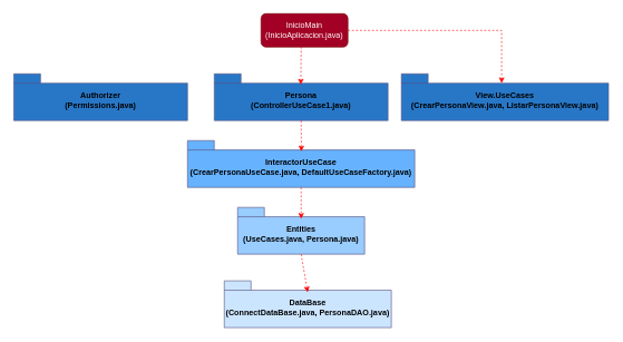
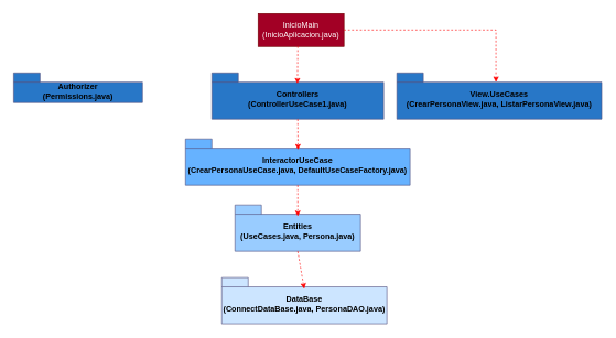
- <mxCell id="2" value="InicioMain&lt;br&gt;(InicioAplicacion.java)" style="html=1;whiteSpace=wrap;fillColor=#a20025;strokeColor=#6F0000;fontColor=#ffffff;rounded=1;" vertex="1" parent="1"><mxGeometry x="390" y="20" width="130" height="50" as="geometry" /></mxCell>
+ <mxCell id="2" value="InicioMain&lt;br&gt;(InicioAplicacion.java)" style="html=1;whiteSpace=wrap;fillColor=#a20025;strokeColor=#6F0000;fontColor=#ffffff;" vertex="1" parent="1"><mxGeometry x="390" y="20" width="130" height="50" as="geometry" /></mxCell>
- <mxCell id="7" value="Authorizer&lt;br&gt;(Permissions.java)" style="shape=folder;fontStyle=1;spacingTop=10;tabWidth=40;tabHeight=14;tabPosition=left;html=1;whiteSpace=wrap;fillColor=#2877C7;strokeColor=#56517e;" vertex="1" parent="1"><mxGeometry x="20" y="110" width="260" height="70" as="geometry" /></mxCell>
+ <mxCell id="7" value="Authorizer&lt;br&gt;(Permissions.java)" style="shape=folder;fontStyle=1;spacingTop=10;tabWidth=40;tabHeight=14;tabPosition=left;html=1;whiteSpace=wrap;fillColor=#2877C7;strokeColor=#56517e;" vertex="1" parent="1"><mxGeometry x="20" y="110" width="195" height="45" as="geometry" /></mxCell>
- <mxCell id="3" value="Persona&lt;br&gt;(ControllerUseCase1.java)" style="shape=folder;fontStyle=1;spacingTop=10;tabWidth=40;tabHeight=14;tabPosition=left;html=1;whiteSpace=wrap;fillColor=#2877C7;strokeColor=#56517e;" vertex="1" parent="1"><mxGeometry x="320" y="110" width="260" height="70" as="geometry" /></mxCell>
+ <mxCell id="3" value="Controllers&lt;br&gt;(ControllerUseCase1.java)" style="shape=folder;fontStyle=1;spacingTop=10;tabWidth=40;tabHeight=14;tabPosition=left;html=1;whiteSpace=wrap;fillColor=#2877C7;strokeColor=#56517e;" vertex="1" parent="1"><mxGeometry x="320" y="110" width="260" height="70" as="geometry" /></mxCell>
